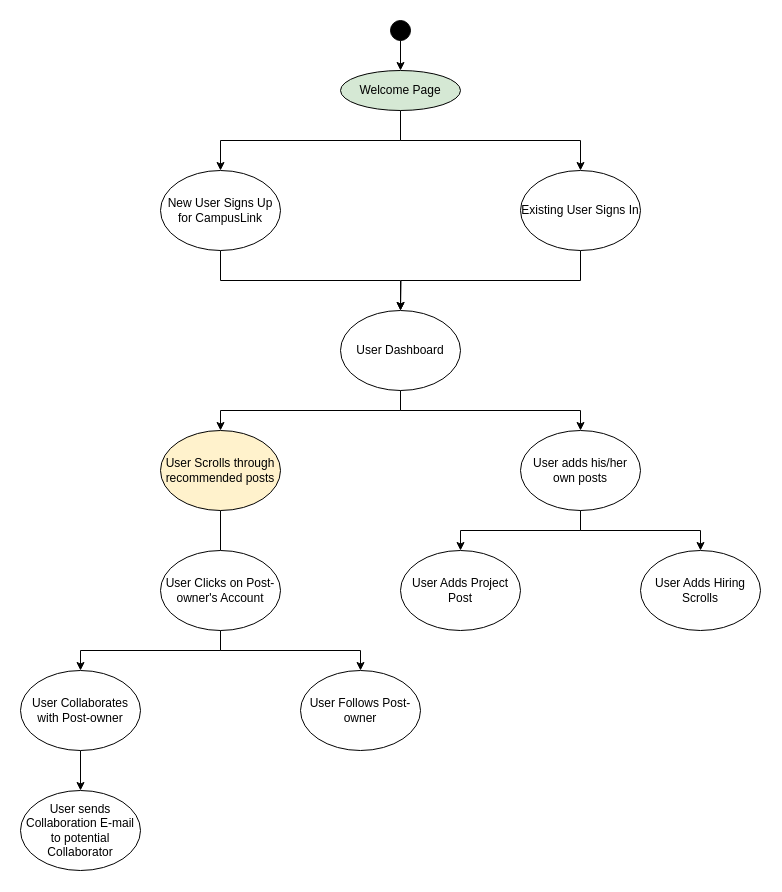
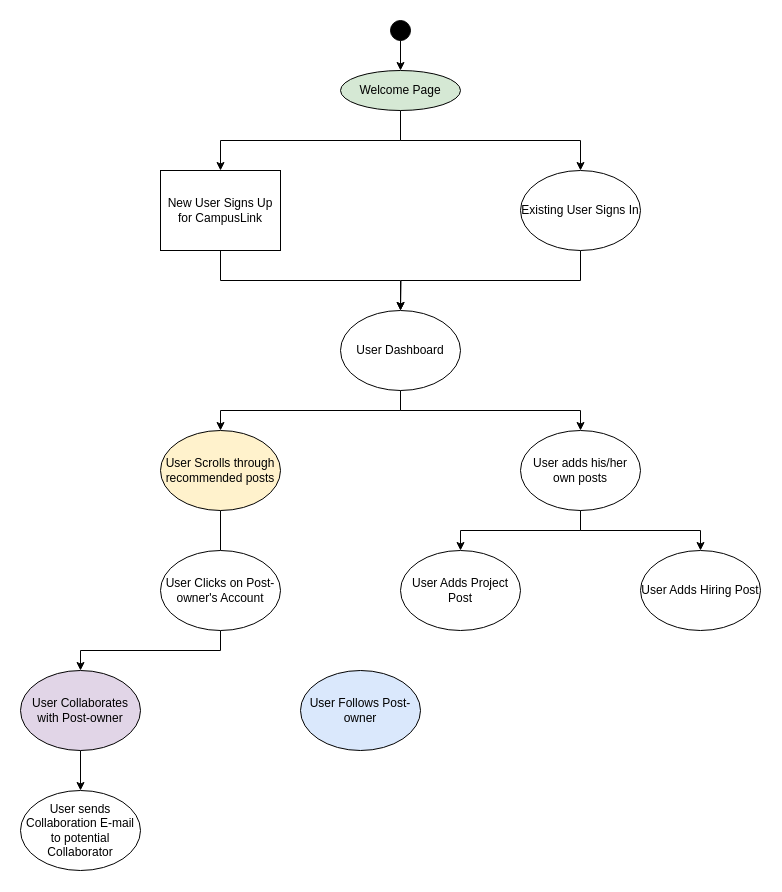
- <mxCell id="8" value="New User Signs Up for CampusLink" style="ellipse;whiteSpace=wrap;html=1;" vertex="1" parent="1"><mxGeometry x="160" y="170" width="120" height="80" as="geometry" /></mxCell>
+ <mxCell id="8" value="New User Signs Up for CampusLink" style="whiteSpace=wrap;html=1;rounded=0;" vertex="1" parent="1"><mxGeometry x="160" y="170" width="120" height="80" as="geometry" /></mxCell>
- <mxCell id="27" value="User Adds Hiring Scrolls" style="ellipse;whiteSpace=wrap;html=1;" vertex="1" parent="1"><mxGeometry x="640" y="550" width="120" height="80" as="geometry" /></mxCell>
+ <mxCell id="27" value="User Adds Hiring Post" style="ellipse;whiteSpace=wrap;html=1;" vertex="1" parent="1"><mxGeometry x="640" y="550" width="120" height="80" as="geometry" /></mxCell>
- <mxCell id="20" style="edgeStyle=orthogonalEdgeStyle;rounded=0;orthogonalLoop=1;jettySize=auto;html=1;exitX=0.5;exitY=1;exitDx=0;exitDy=0;entryX=0.5;entryY=0;entryDx=0;entryDy=0;" edge="1" parent="1" source="21" target="24"><mxGeometry relative="1" as="geometry" /></mxCell>
- <mxCell id="23" value="User Collaborates with Post-owner" style="ellipse;whiteSpace=wrap;html=1;" vertex="1" parent="1"><mxGeometry x="20" y="670" width="120" height="80" as="geometry" /></mxCell>
+ <mxCell id="23" value="User Collaborates with Post-owner" style="ellipse;whiteSpace=wrap;html=1;fillColor=#e1d5e7;" vertex="1" parent="1"><mxGeometry x="20" y="670" width="120" height="80" as="geometry" /></mxCell>
- <mxCell id="24" value="User Follows Post-owner" style="ellipse;whiteSpace=wrap;html=1;" vertex="1" parent="1"><mxGeometry x="300" y="670" width="120" height="80" as="geometry" /></mxCell>
+ <mxCell id="24" value="User Follows Post-owner" style="ellipse;whiteSpace=wrap;html=1;fillColor=#dae8fc;" vertex="1" parent="1"><mxGeometry x="300" y="670" width="120" height="80" as="geometry" /></mxCell>
